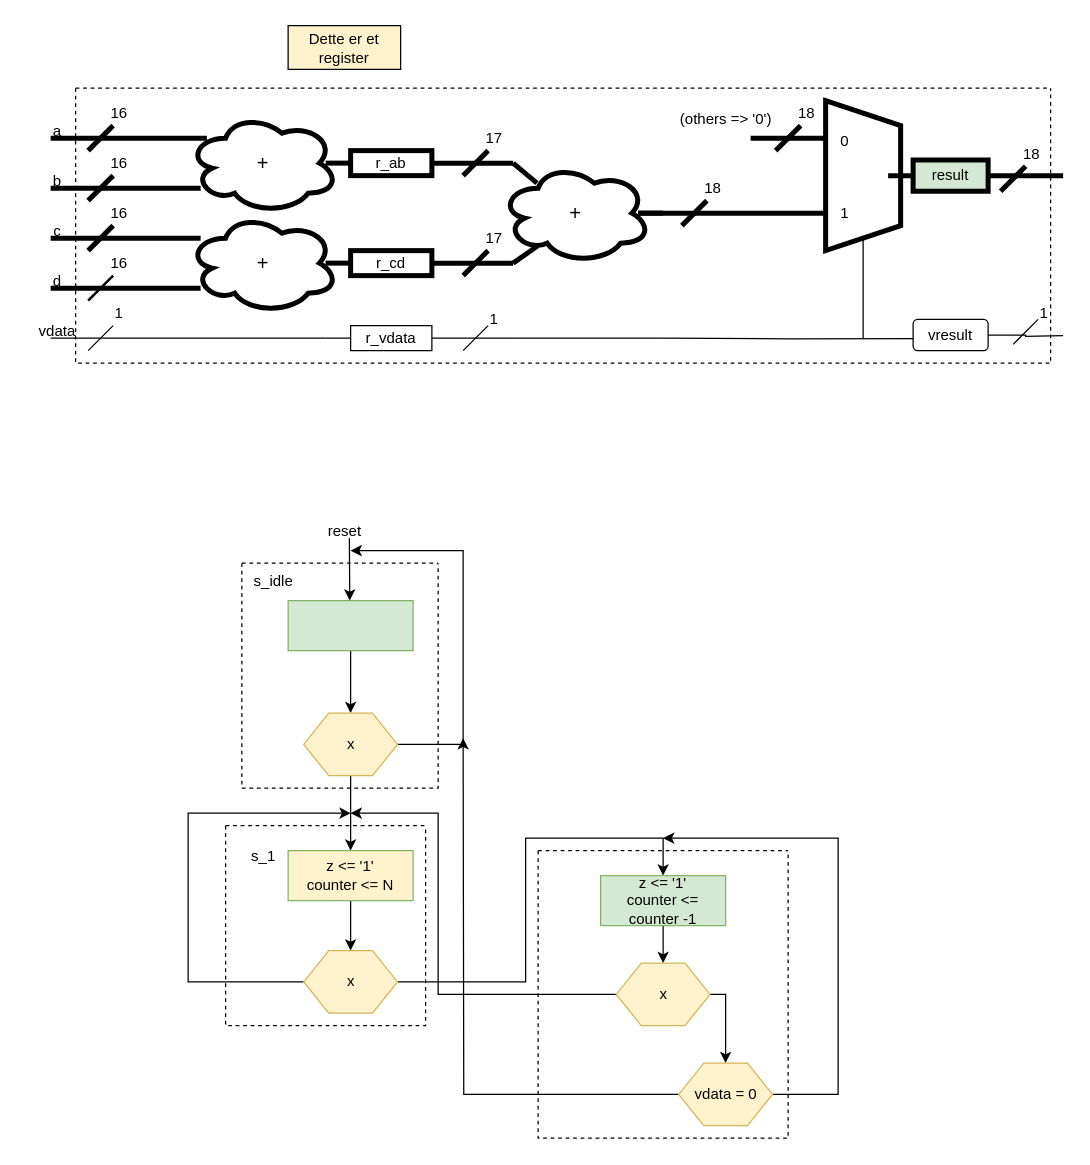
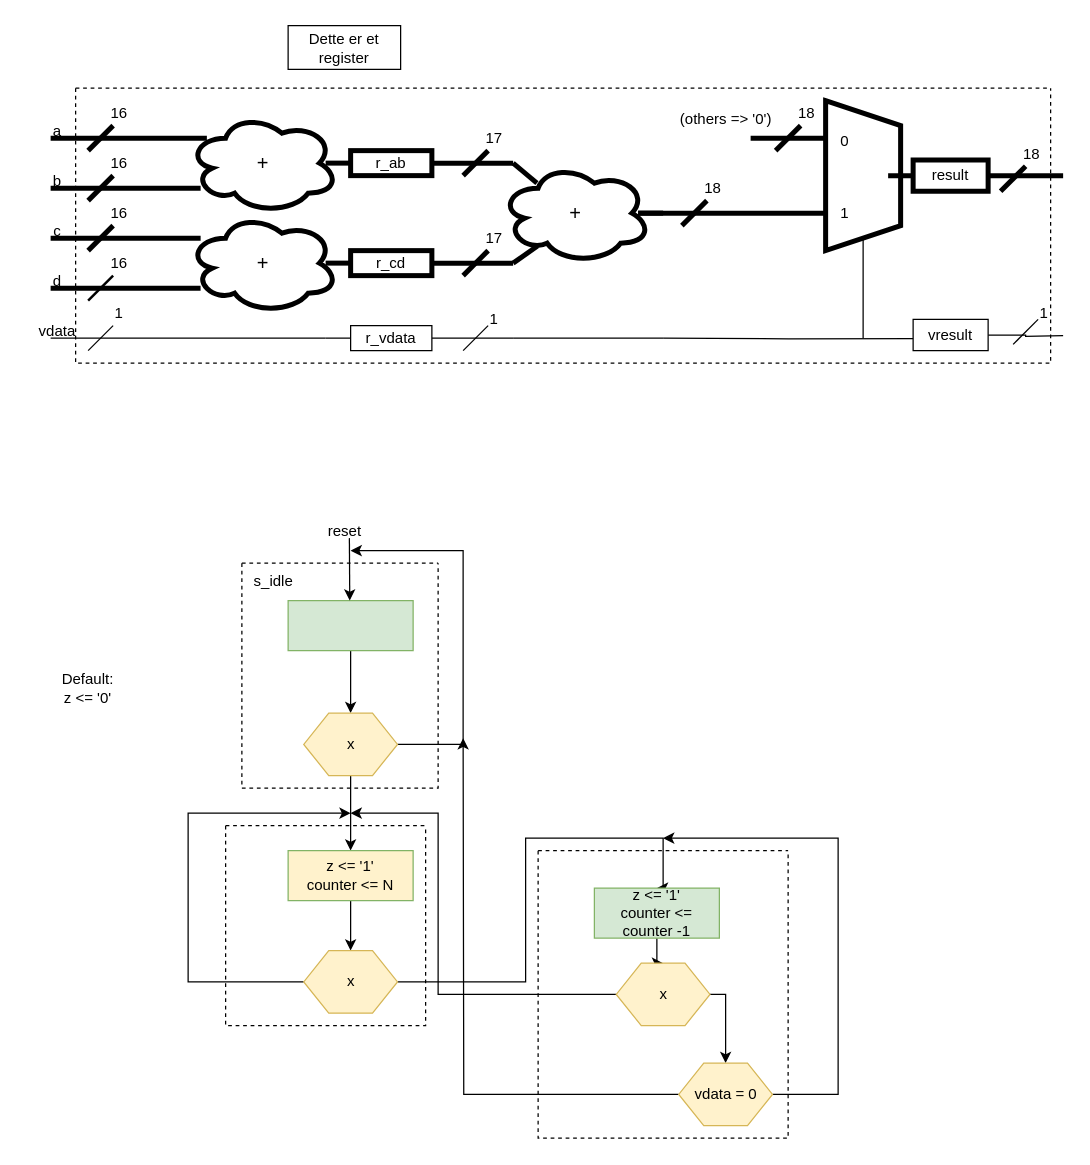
- <mxCell id="67" value="Dette er et register" style="rounded=0;whiteSpace=wrap;html=1;fillColor=#fff2cc;" parent="1" vertex="1"><mxGeometry x="230" y="20" width="90" height="35" as="geometry" /></mxCell>
+ <mxCell id="67" value="Dette er et register" style="rounded=0;whiteSpace=wrap;html=1;" parent="1" vertex="1"><mxGeometry x="230" y="20" width="90" height="35" as="geometry" /></mxCell>
- <mxCell id="77" value="&lt;div&gt;result&lt;/div&gt;" style="rounded=0;whiteSpace=wrap;html=1;strokeWidth=4;fillColor=#d5e8d4;" parent="73" vertex="1"><mxGeometry x="670" y="57.5" width="60" height="25" as="geometry" /></mxCell>
+ <mxCell id="77" value="&lt;div&gt;result&lt;/div&gt;" style="rounded=0;whiteSpace=wrap;html=1;strokeWidth=4;" parent="73" vertex="1"><mxGeometry x="670" y="57.5" width="60" height="25" as="geometry" /></mxCell>
- <mxCell id="78" value="vresult" style="whiteSpace=wrap;html=1;rounded=1;" parent="73" vertex="1"><mxGeometry x="670" y="185" width="60" height="25" as="geometry" /></mxCell>
+ <mxCell id="78" value="vresult" style="rounded=0;whiteSpace=wrap;html=1;" parent="73" vertex="1"><mxGeometry x="670" y="185" width="60" height="25" as="geometry" /></mxCell>
+ <mxCell id="79" value="Default:&lt;div&gt;z &amp;lt;= '0'&lt;br&gt;&lt;/div&gt;" style="text;html=1;align=center;verticalAlign=middle;whiteSpace=wrap;rounded=0;" vertex="1" parent="1"><mxGeometry x="20" y="430" width="100" height="240" as="geometry" /></mxCell>
- <mxCell id="103" value="s_1" style="text;html=1;align=center;verticalAlign=middle;resizable=0;points=[];autosize=1;strokeColor=none;fillColor=none;" vertex="1" parent="102"><mxGeometry x="10" y="10" width="40" height="30" as="geometry" /></mxCell>
- <mxCell id="95" value="&lt;div&gt;z &amp;lt;= '1'&lt;/div&gt;&lt;div&gt;counter &amp;lt;= counter -1&lt;br&gt;&lt;/div&gt;" style="rounded=0;whiteSpace=wrap;html=1;fillColor=#d5e8d4;strokeColor=#82b366;" vertex="1" parent="1"><mxGeometry x="480" y="700" width="100" height="40" as="geometry" /></mxCell>
+ <mxCell id="95" value="&lt;div&gt;z &amp;lt;= '1'&lt;/div&gt;&lt;div&gt;counter &amp;lt;= counter -1&lt;br&gt;&lt;/div&gt;" style="rounded=0;whiteSpace=wrap;html=1;fillColor=#d5e8d4;strokeColor=#82b366;" vertex="1" parent="1"><mxGeometry x="475" y="710" width="100" height="40" as="geometry" /></mxCell>
